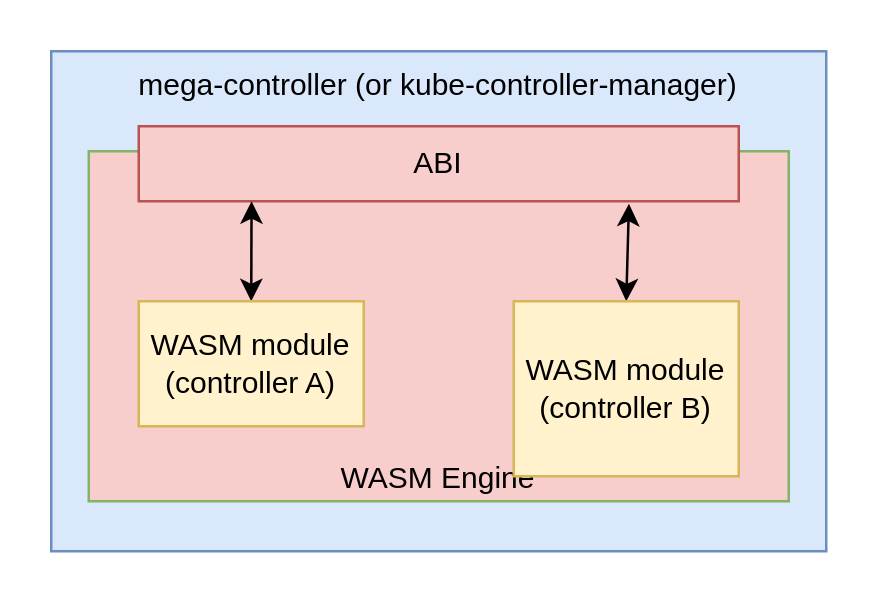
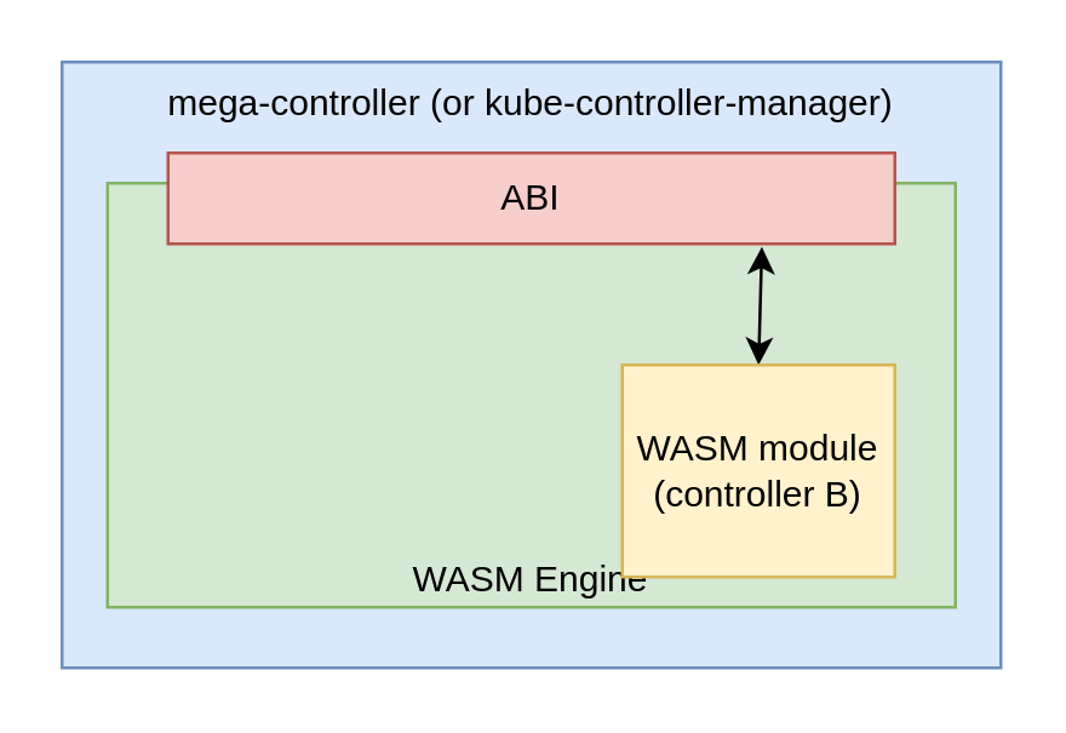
- <mxCell id="5" style="edgeStyle=none;rounded=0;orthogonalLoop=1;jettySize=auto;html=1;exitX=0.5;exitY=0;exitDx=0;exitDy=0;entryX=0.188;entryY=1;entryDx=0;entryDy=0;entryPerimeter=0;startArrow=classic;startFill=1;" parent="1" source="6" target="4" edge="1"><mxGeometry relative="1" as="geometry" /></mxCell>
- <mxCell id="3" value="WASM Engine" style="rounded=0;whiteSpace=wrap;html=1;fillColor=#f8cecc;verticalAlign=bottom;strokeColor=#82b366;" vertex="1" parent="1"><mxGeometry x="35" y="60" width="280" height="140" as="geometry" /></mxCell>
+ <mxCell id="3" value="WASM Engine" style="rounded=0;whiteSpace=wrap;html=1;fillColor=#d5e8d4;verticalAlign=bottom;strokeColor=#82b366;" vertex="1" parent="1"><mxGeometry x="35" y="60" width="280" height="140" as="geometry" /></mxCell>
- <mxCell id="6" value="WASM module (controller A)" style="rounded=0;whiteSpace=wrap;html=1;fillColor=#fff2cc;strokeColor=#d6b656;" parent="1" vertex="1"><mxGeometry x="55" y="120" width="90" height="50" as="geometry" /></mxCell>
